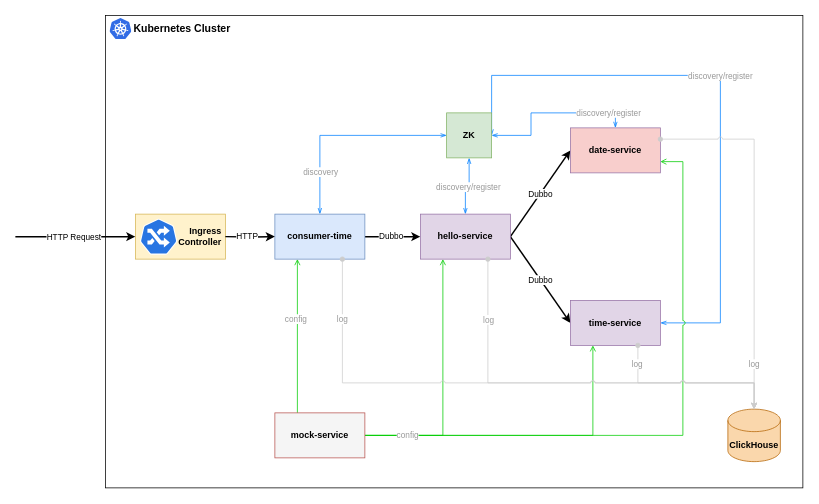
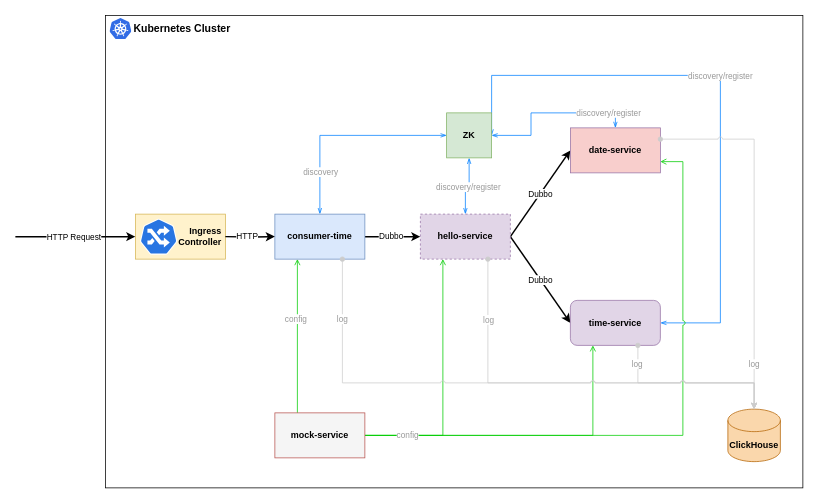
- <mxCell id="15" value="hello-service" style="rounded=0;whiteSpace=wrap;html=1;fillColor=#e1d5e7;strokeColor=#9673a6;fontStyle=1" parent="1" vertex="1"><mxGeometry x="560" y="285" width="120" height="60" as="geometry" /></mxCell>
+ <mxCell id="15" value="hello-service" style="rounded=0;whiteSpace=wrap;html=1;fillColor=#e1d5e7;strokeColor=#9673a6;fontStyle=1;dashed=1;" parent="1" vertex="1"><mxGeometry x="560" y="285" width="120" height="60" as="geometry" /></mxCell>
- <mxCell id="21" value="time-service" style="rounded=0;whiteSpace=wrap;html=1;fillColor=#e1d5e7;strokeColor=#9673a6;fontStyle=1" parent="1" vertex="1"><mxGeometry x="760" y="400" width="120" height="60" as="geometry" /></mxCell>
+ <mxCell id="21" value="time-service" style="whiteSpace=wrap;html=1;fillColor=#e1d5e7;strokeColor=#9673a6;fontStyle=1;rounded=1;" parent="1" vertex="1"><mxGeometry x="760" y="400" width="120" height="60" as="geometry" /></mxCell>
